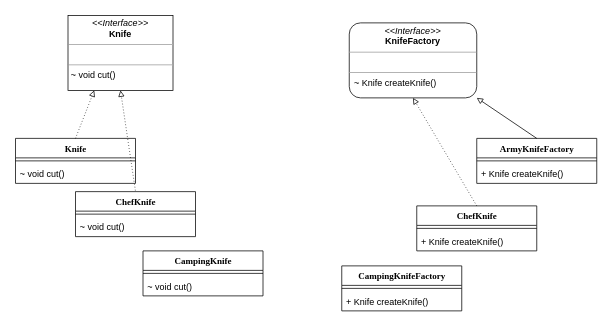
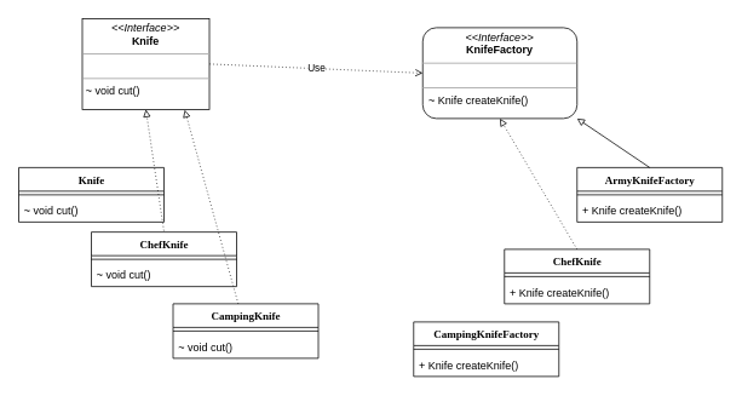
+ <mxCell id="19" value="Use" style="endArrow=open;dashed=1;html=1;dashPattern=1 3;strokeWidth=1;rounded=0;exitX=1;exitY=0.5;exitDx=0;exitDy=0;endFill=0;entryX=0;entryY=0.5;entryDx=0;entryDy=0;" parent="1" source="5" target="20" edge="1"><mxGeometry width="50" height="50" relative="1" as="geometry"><mxPoint x="585" y="160" as="sourcePoint" /><mxPoint x="415" y="80" as="targetPoint" /></mxGeometry></mxCell>
+ <mxCell id="27" value="" style="endArrow=block;dashed=1;html=1;dashPattern=1 3;strokeWidth=1;rounded=0;entryX=0.806;entryY=1.004;entryDx=0;entryDy=0;endFill=0;entryPerimeter=0;" parent="1" source="24" target="5" edge="1"><mxGeometry width="50" height="50" relative="1" as="geometry"><mxPoint x="350" y="280" as="sourcePoint" /><mxPoint x="285" y="140" as="targetPoint" /><Array as="points" /></mxGeometry></mxCell>
- <mxCell id="15" value="" style="endArrow=block;dashed=1;html=1;dashPattern=1 3;strokeWidth=1;rounded=0;exitX=0.5;exitY=0;exitDx=0;exitDy=0;endFill=0;entryX=0.25;entryY=1;entryDx=0;entryDy=0;" parent="1" source="2" target="5" edge="1"><mxGeometry width="50" height="50" relative="1" as="geometry"><mxPoint x="125" y="170" as="sourcePoint" /><mxPoint x="165" y="150" as="targetPoint" /><Array as="points" /></mxGeometry></mxCell>
